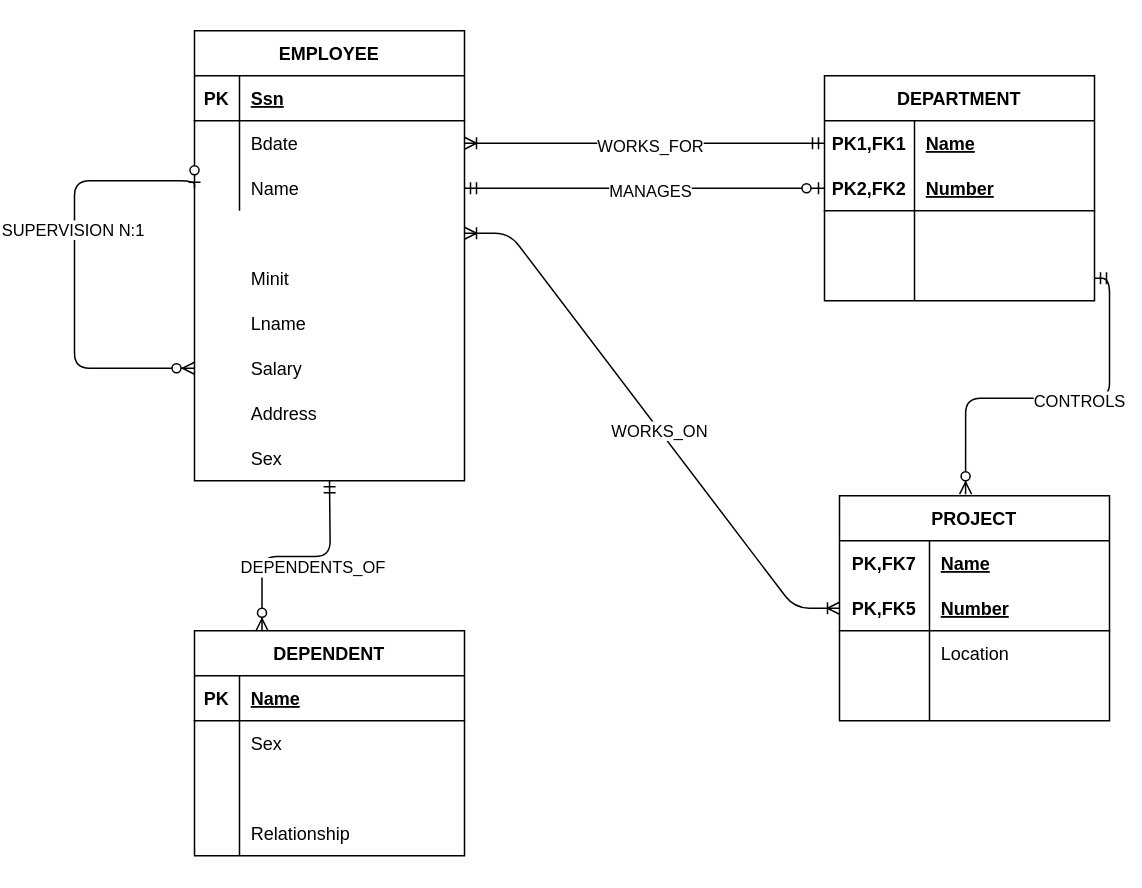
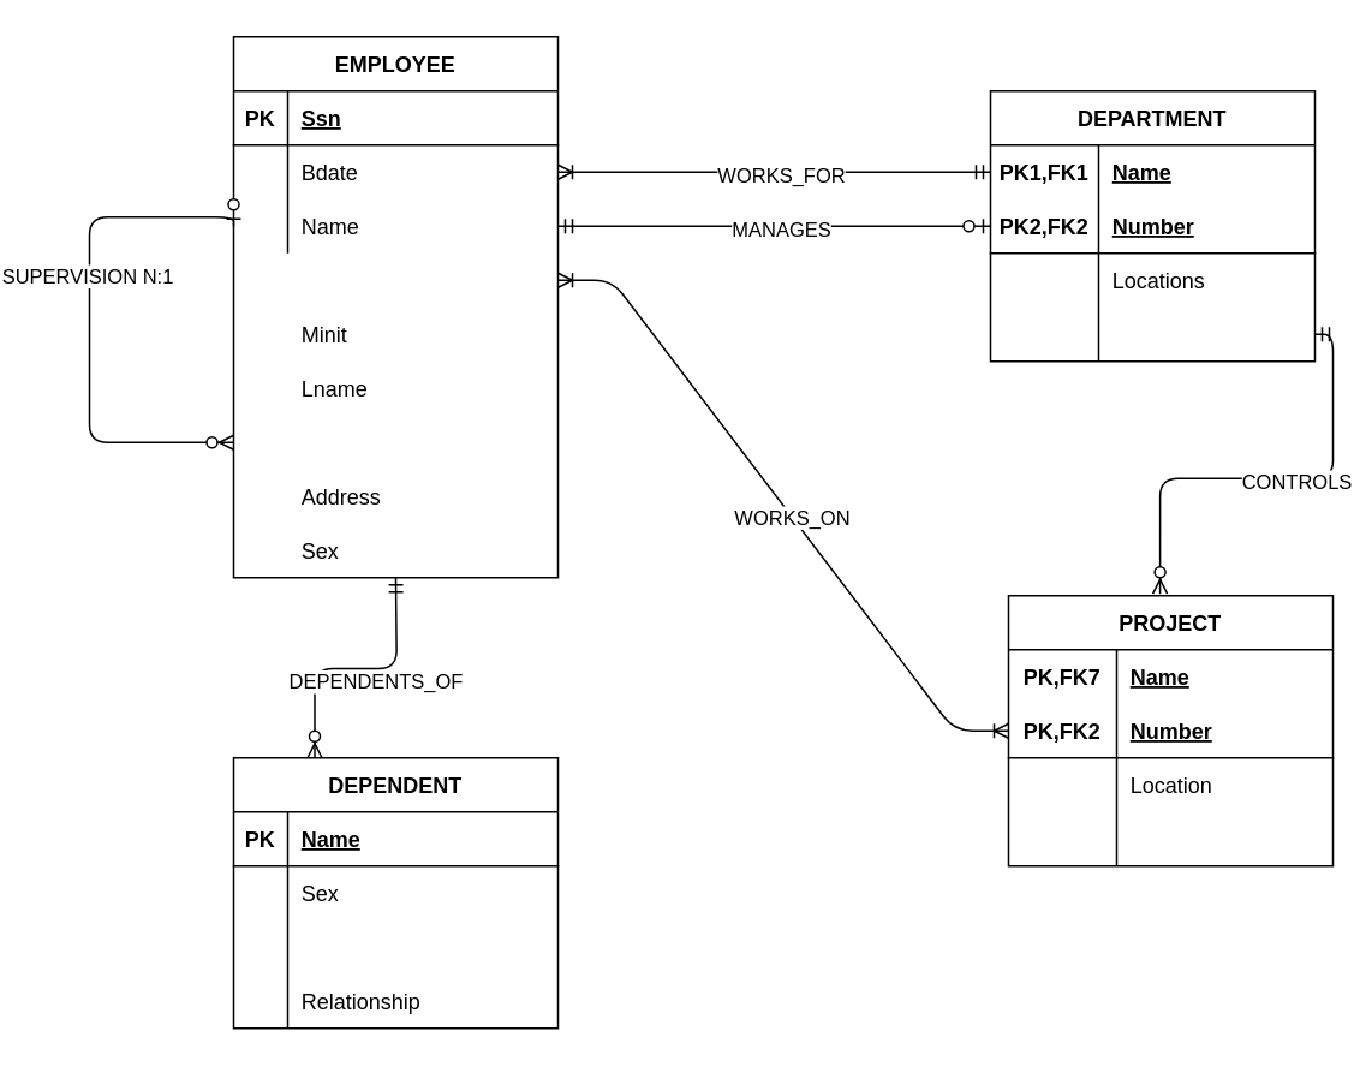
+ <mxCell id="49" value="Locations" style="shape=partialRectangle;connectable=0;fillColor=none;top=0;left=0;bottom=0;right=0;align=left;spacingLeft=6;overflow=hidden;" vertex="1" parent="47"><mxGeometry x="60" width="120" height="30" as="geometry" /></mxCell>
- <mxCell id="18" value="Salary" style="shape=partialRectangle;connectable=0;fillColor=none;top=0;left=0;bottom=0;right=0;align=left;spacingLeft=6;overflow=hidden;" vertex="1" parent="1"><mxGeometry x="50" y="230" width="150" height="30" as="geometry" /></mxCell>
- <mxCell id="30" value="PK,FK5" style="shape=partialRectangle;connectable=0;fillColor=none;top=0;left=0;bottom=0;right=0;fontStyle=1;overflow=hidden;" vertex="1" parent="29"><mxGeometry width="60" height="30" as="geometry" /></mxCell>
+ <mxCell id="30" value="PK,FK2" style="shape=partialRectangle;connectable=0;fillColor=none;top=0;left=0;bottom=0;right=0;fontStyle=1;overflow=hidden;" vertex="1" parent="29"><mxGeometry width="60" height="30" as="geometry" /></mxCell>
